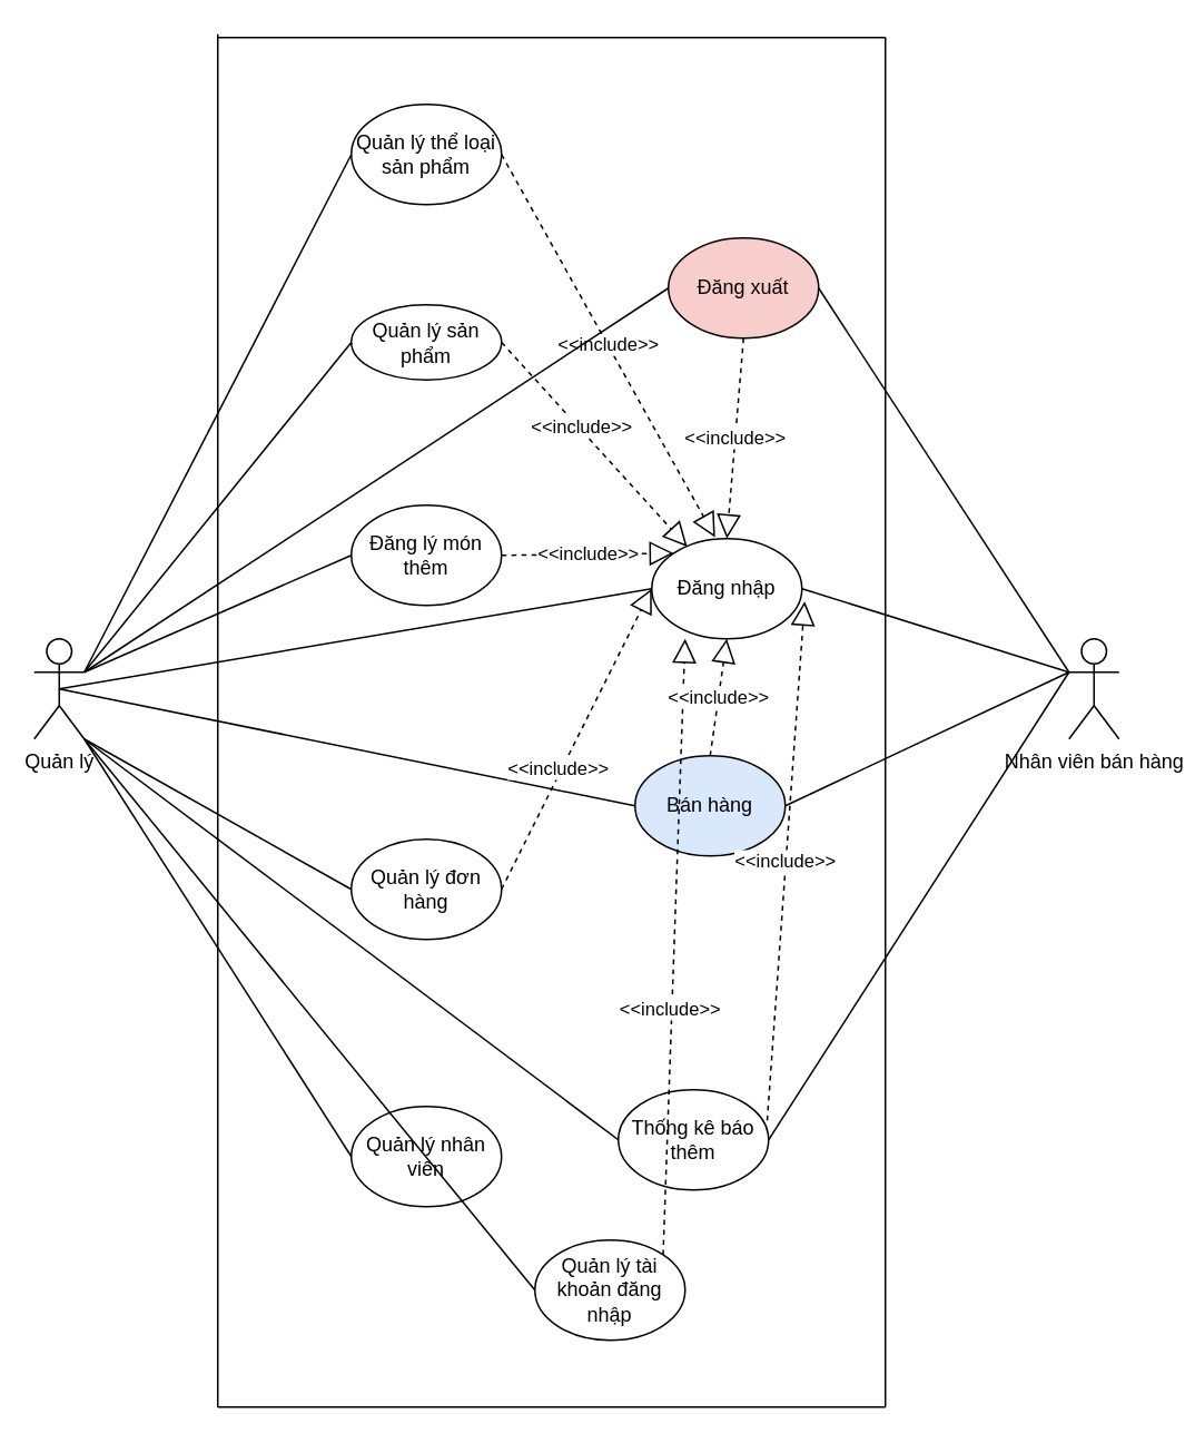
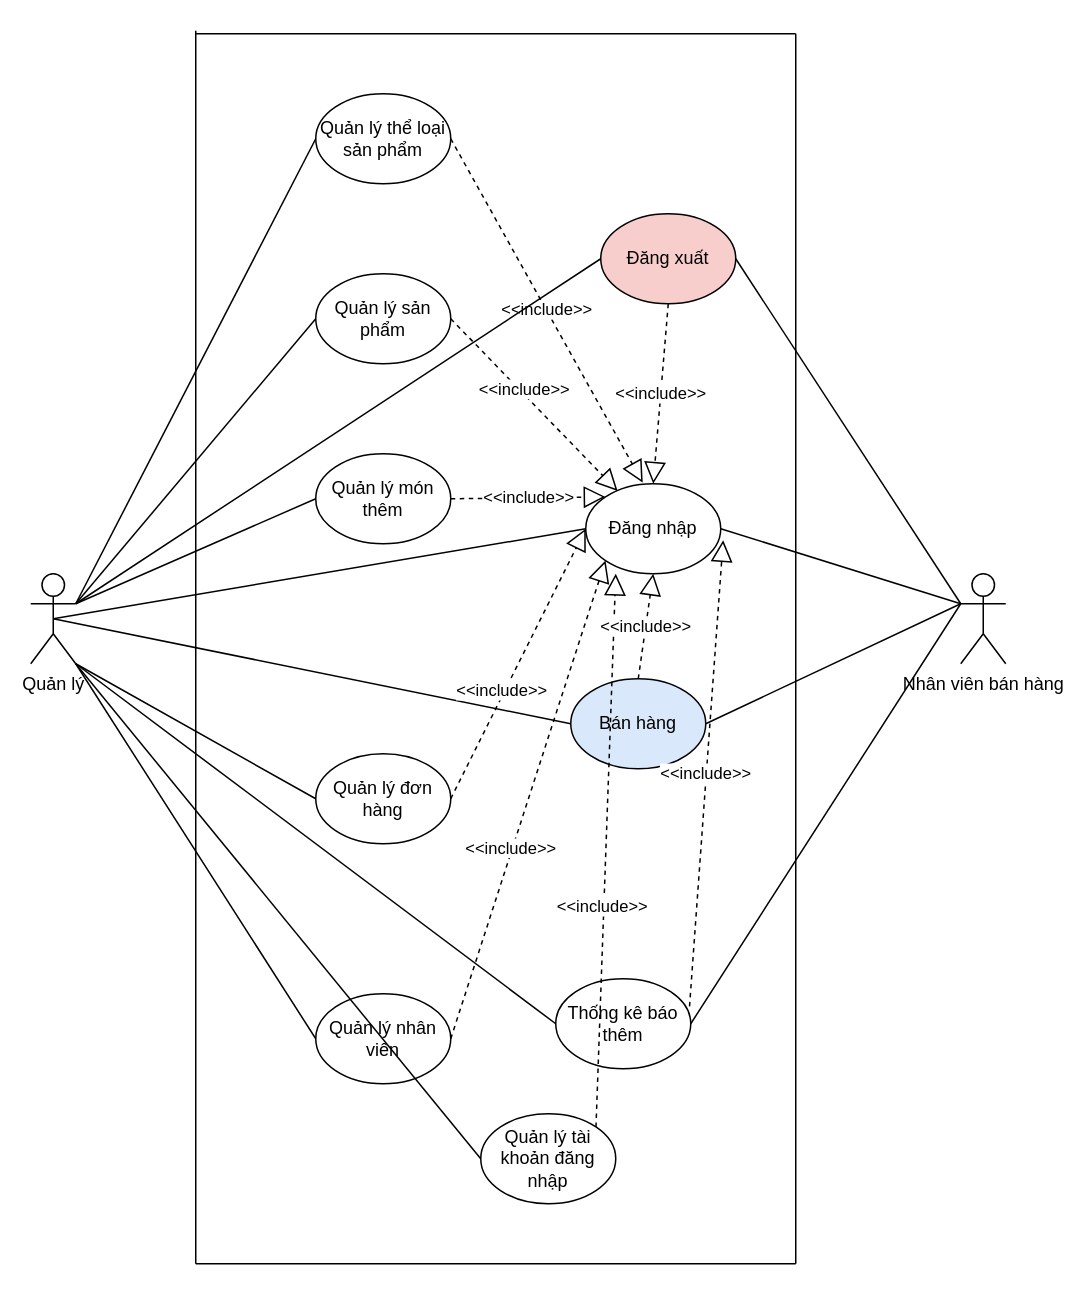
- <mxCell id="3" value="Quản lý sản phẩm" style="ellipse;whiteSpace=wrap;html=1;" parent="1" vertex="1"><mxGeometry x="210" y="182" width="90" height="45" as="geometry" /></mxCell>
+ <mxCell id="3" value="Quản lý sản phẩm" style="ellipse;whiteSpace=wrap;html=1;" parent="1" vertex="1"><mxGeometry x="210" y="182" width="90" height="60" as="geometry" /></mxCell>
- <mxCell id="4" value="Đăng lý món thêm" style="ellipse;whiteSpace=wrap;html=1;" parent="1" vertex="1"><mxGeometry x="210" y="302" width="90" height="60" as="geometry" /></mxCell>
+ <mxCell id="4" value="Quản lý món thêm" style="ellipse;whiteSpace=wrap;html=1;" parent="1" vertex="1"><mxGeometry x="210" y="302" width="90" height="60" as="geometry" /></mxCell>
+ <mxCell id="35" value="" style="endArrow=block;dashed=1;endFill=0;endSize=12;html=1;rounded=0;exitX=1;exitY=0.5;exitDx=0;exitDy=0;entryX=0;entryY=1;entryDx=0;entryDy=0;" parent="1" source="6" target="8" edge="1"><mxGeometry width="160" relative="1" as="geometry"><mxPoint x="320" y="542" as="sourcePoint" /><mxPoint x="410" y="362" as="targetPoint" /></mxGeometry></mxCell>
+ <mxCell id="36" value="&amp;lt;&amp;lt;include&amp;gt;&amp;gt;" style="edgeLabel;html=1;align=center;verticalAlign=middle;resizable=0;points=[];" parent="35" vertex="1" connectable="0"><mxGeometry x="-0.205" y="2" relative="1" as="geometry"><mxPoint as="offset" /></mxGeometry></mxCell>
